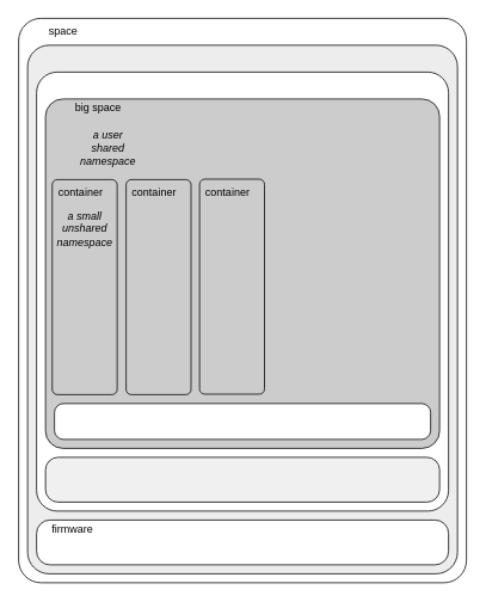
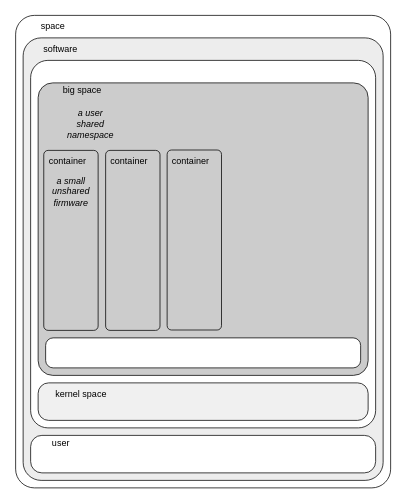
+ <mxCell id="9" value="software" style="text;html=1;strokeColor=none;fillColor=none;align=center;verticalAlign=middle;whiteSpace=wrap;rounded=0;" parent="1" vertex="1"><mxGeometry x="50" y="50" width="60" height="30" as="geometry" /></mxCell>
- <mxCell id="18" value="&lt;i&gt;a small unshared namespace&lt;/i&gt;" style="text;html=1;strokeColor=none;fillColor=none;align=center;verticalAlign=middle;whiteSpace=wrap;rounded=0;" vertex="1" parent="13"><mxGeometry x="-6.25" y="40" width="60" height="50" as="geometry" /></mxCell>
+ <mxCell id="18" value="&lt;i&gt;a small unshared firmware&lt;/i&gt;" style="text;html=1;strokeColor=none;fillColor=none;align=center;verticalAlign=middle;whiteSpace=wrap;rounded=0;" vertex="1" parent="13"><mxGeometry x="-6.25" y="40" width="60" height="50" as="geometry" /></mxCell>
+ <mxCell id="8" value="kernel space" style="text;html=1;strokeColor=none;fillColor=none;align=center;verticalAlign=middle;whiteSpace=wrap;rounded=0;" parent="1" vertex="1"><mxGeometry x="65" y="510" width="85" height="30" as="geometry" /></mxCell>
- <mxCell id="11" value="firmware" style="text;html=1;strokeColor=none;fillColor=none;align=center;verticalAlign=middle;whiteSpace=wrap;rounded=0;" parent="1" vertex="1"><mxGeometry x="42.5" y="580" width="75" height="20" as="geometry" /></mxCell>
+ <mxCell id="11" value="user" style="text;html=1;strokeColor=none;fillColor=none;align=center;verticalAlign=middle;whiteSpace=wrap;rounded=0;" parent="1" vertex="1"><mxGeometry x="42.5" y="580" width="75" height="20" as="geometry" /></mxCell>
